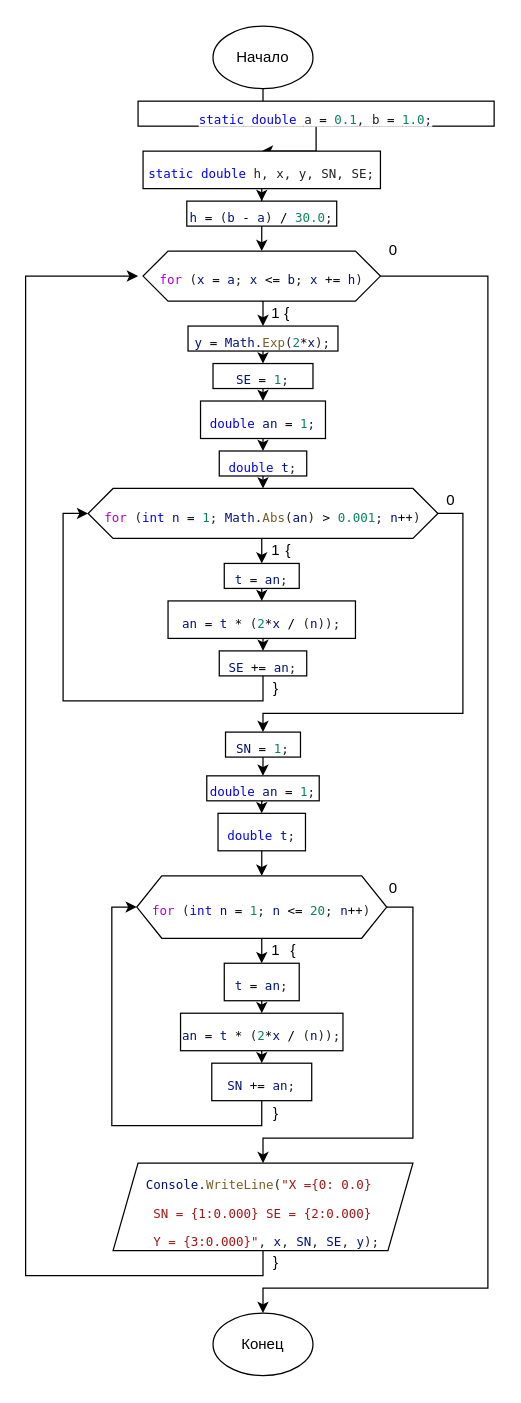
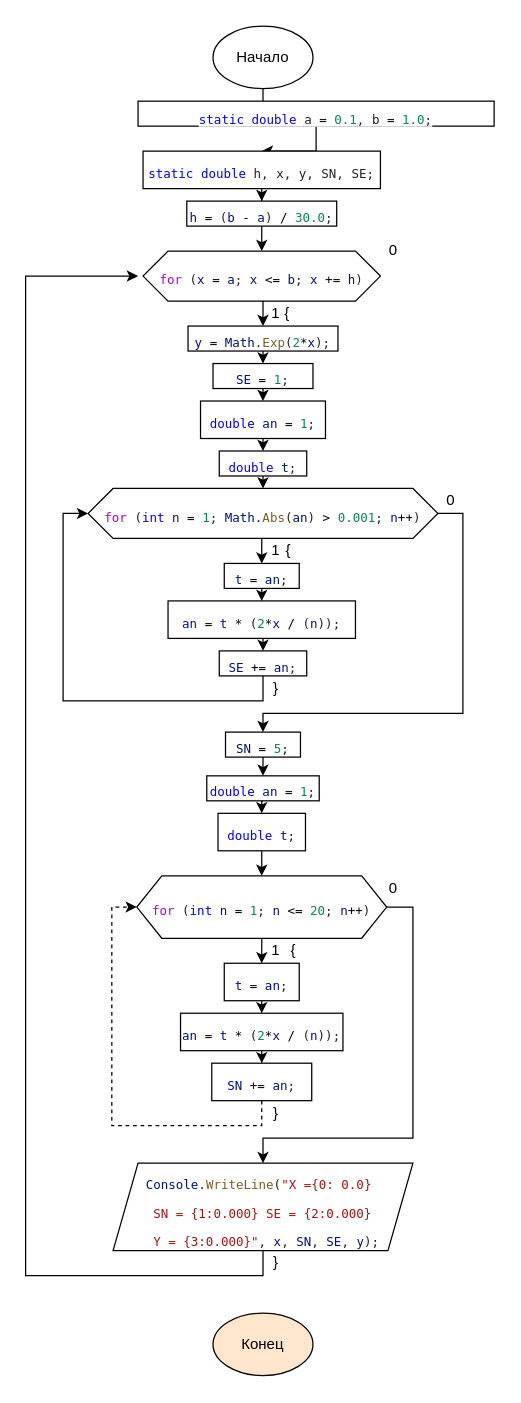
- <mxCell id="35" value="&lt;p class=&quot;western&quot; style=&quot;margin-bottom: 0cm ; direction: ltr ; line-height: 0% ; text-align: left ; background: transparent ; font-family: &amp;#34;calibri&amp;#34; , serif ; font-size: 10px&quot;&gt;&lt;font color=&quot;#001080&quot; style=&quot;font-size: 10px&quot;&gt;&lt;font face=&quot;Droid Sans Mono, monospace, monospace, Droid Sans Fallback&quot; style=&quot;font-size: 10px&quot;&gt;&lt;font style=&quot;font-size: 10px&quot;&gt;&lt;span style=&quot;background: rgb(255 , 255 , 255)&quot;&gt;SN&lt;/span&gt;&lt;/font&gt;&lt;/font&gt;&lt;/font&gt;&lt;font color=&quot;#000000&quot; style=&quot;font-size: 10px&quot;&gt;&lt;font face=&quot;Droid Sans Mono, monospace, monospace, Droid Sans Fallback&quot; style=&quot;font-size: 10px&quot;&gt;&lt;font style=&quot;font-size: 10px&quot;&gt;&lt;span style=&quot;background: rgb(255 , 255 , 255)&quot;&gt; = &lt;/span&gt;&lt;/font&gt;&lt;/font&gt;&lt;/font&gt;&lt;font color=&quot;#098658&quot; style=&quot;font-size: 10px&quot;&gt;&lt;font face=&quot;Droid Sans Mono, monospace, monospace, Droid Sans Fallback&quot; style=&quot;font-size: 10px&quot;&gt;&lt;font style=&quot;font-size: 10px&quot;&gt;&lt;span style=&quot;background: rgb(255 , 255 , 255)&quot;&gt;1&lt;/span&gt;&lt;/font&gt;&lt;/font&gt;&lt;/font&gt;&lt;font color=&quot;#222222&quot; style=&quot;font-size: 10px&quot;&gt;&lt;font face=&quot;Droid Sans Mono, monospace, monospace, Droid Sans Fallback&quot; style=&quot;font-size: 10px&quot;&gt;&lt;font style=&quot;font-size: 10px&quot;&gt;&lt;span style=&quot;background: rgb(255 , 255 , 255)&quot;&gt;;&lt;/span&gt;&lt;/font&gt;&lt;/font&gt;&lt;/font&gt;&lt;/p&gt;" style="whiteSpace=wrap;html=1;" vertex="1" parent="1"><mxGeometry x="180" y="585" width="60" height="20" as="geometry" /></mxCell>
+ <mxCell id="35" value="&lt;p class=&quot;western&quot; style=&quot;margin-bottom: 0cm ; direction: ltr ; line-height: 0% ; text-align: left ; background: transparent ; font-family: &amp;#34;calibri&amp;#34; , serif ; font-size: 10px&quot;&gt;&lt;font color=&quot;#001080&quot; style=&quot;font-size: 10px&quot;&gt;&lt;font face=&quot;Droid Sans Mono, monospace, monospace, Droid Sans Fallback&quot; style=&quot;font-size: 10px&quot;&gt;&lt;font style=&quot;font-size: 10px&quot;&gt;&lt;span style=&quot;background: rgb(255 , 255 , 255)&quot;&gt;SN&lt;/span&gt;&lt;/font&gt;&lt;/font&gt;&lt;/font&gt;&lt;font color=&quot;#000000&quot; style=&quot;font-size: 10px&quot;&gt;&lt;font face=&quot;Droid Sans Mono, monospace, monospace, Droid Sans Fallback&quot; style=&quot;font-size: 10px&quot;&gt;&lt;font style=&quot;font-size: 10px&quot;&gt;&lt;span style=&quot;background: rgb(255 , 255 , 255)&quot;&gt; = &lt;/span&gt;&lt;/font&gt;&lt;/font&gt;&lt;/font&gt;&lt;font color=&quot;#098658&quot; style=&quot;font-size: 10px&quot;&gt;&lt;font face=&quot;Droid Sans Mono, monospace, monospace, Droid Sans Fallback&quot; style=&quot;font-size: 10px&quot;&gt;&lt;font style=&quot;font-size: 10px&quot;&gt;&lt;span style=&quot;background: rgb(255 , 255 , 255)&quot;&gt;5&lt;/span&gt;&lt;/font&gt;&lt;/font&gt;&lt;/font&gt;&lt;font color=&quot;#222222&quot; style=&quot;font-size: 10px&quot;&gt;&lt;font face=&quot;Droid Sans Mono, monospace, monospace, Droid Sans Fallback&quot; style=&quot;font-size: 10px&quot;&gt;&lt;font style=&quot;font-size: 10px&quot;&gt;&lt;span style=&quot;background: rgb(255 , 255 , 255)&quot;&gt;;&lt;/span&gt;&lt;/font&gt;&lt;/font&gt;&lt;/font&gt;&lt;/p&gt;" style="whiteSpace=wrap;html=1;" vertex="1" parent="1"><mxGeometry x="180" y="585" width="60" height="20" as="geometry" /></mxCell>
- <mxCell id="11" style="edgeStyle=orthogonalEdgeStyle;rounded=0;orthogonalLoop=1;jettySize=auto;html=1;exitX=1;exitY=0.5;exitDx=0;exitDy=0;entryX=0.5;entryY=0;entryDx=0;entryDy=0;" edge="1" parent="1" source="12" target="53"><mxGeometry relative="1" as="geometry"><Array as="points"><mxPoint x="390" y="220" /><mxPoint x="390" y="1030" /><mxPoint x="210" y="1030" /></Array></mxGeometry></mxCell>
- <mxCell id="47" style="edgeStyle=orthogonalEdgeStyle;rounded=0;orthogonalLoop=1;jettySize=auto;html=1;exitX=0.5;exitY=1;exitDx=0;exitDy=0;entryX=0;entryY=0.5;entryDx=0;entryDy=0;" edge="1" parent="1" source="48" target="42"><mxGeometry relative="1" as="geometry" /></mxCell>
+ <mxCell id="47" style="edgeStyle=orthogonalEdgeStyle;rounded=0;orthogonalLoop=1;jettySize=auto;html=1;exitX=0.5;exitY=1;exitDx=0;exitDy=0;entryX=0;entryY=0.5;entryDx=0;entryDy=0;dashed=1;" edge="1" parent="1" source="48" target="42"><mxGeometry relative="1" as="geometry" /></mxCell>
- <mxCell id="53" value="Конец" style="ellipse;whiteSpace=wrap;html=1;" vertex="1" parent="1"><mxGeometry x="170" y="1050" width="80" height="50" as="geometry" /></mxCell>
+ <mxCell id="53" value="Конец" style="ellipse;whiteSpace=wrap;html=1;fillColor=#ffe6cc;" vertex="1" parent="1"><mxGeometry x="170" y="1050" width="80" height="50" as="geometry" /></mxCell>
